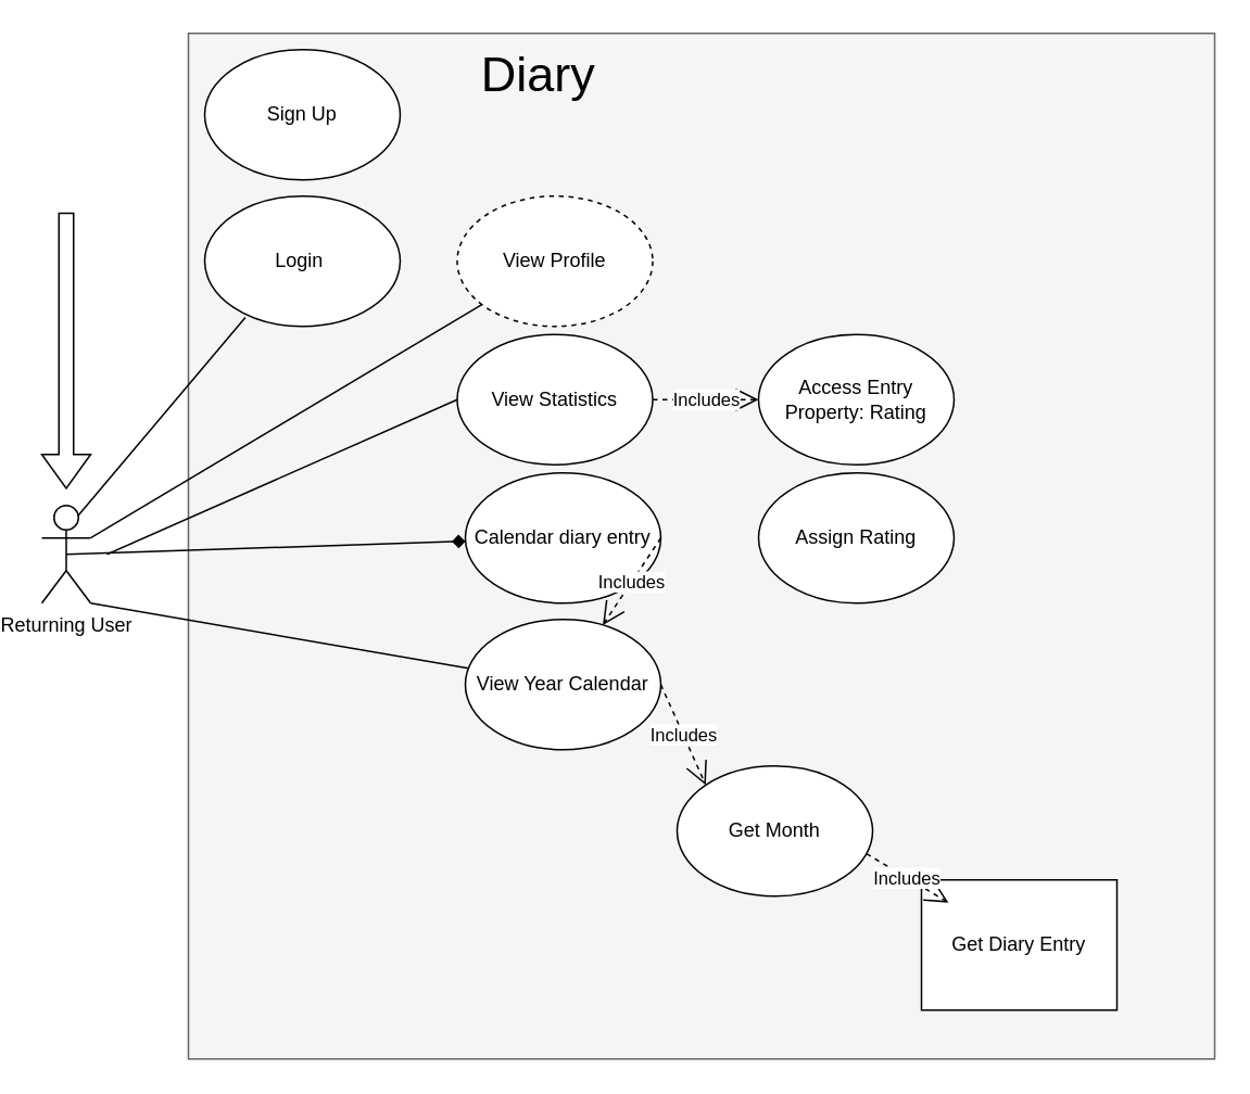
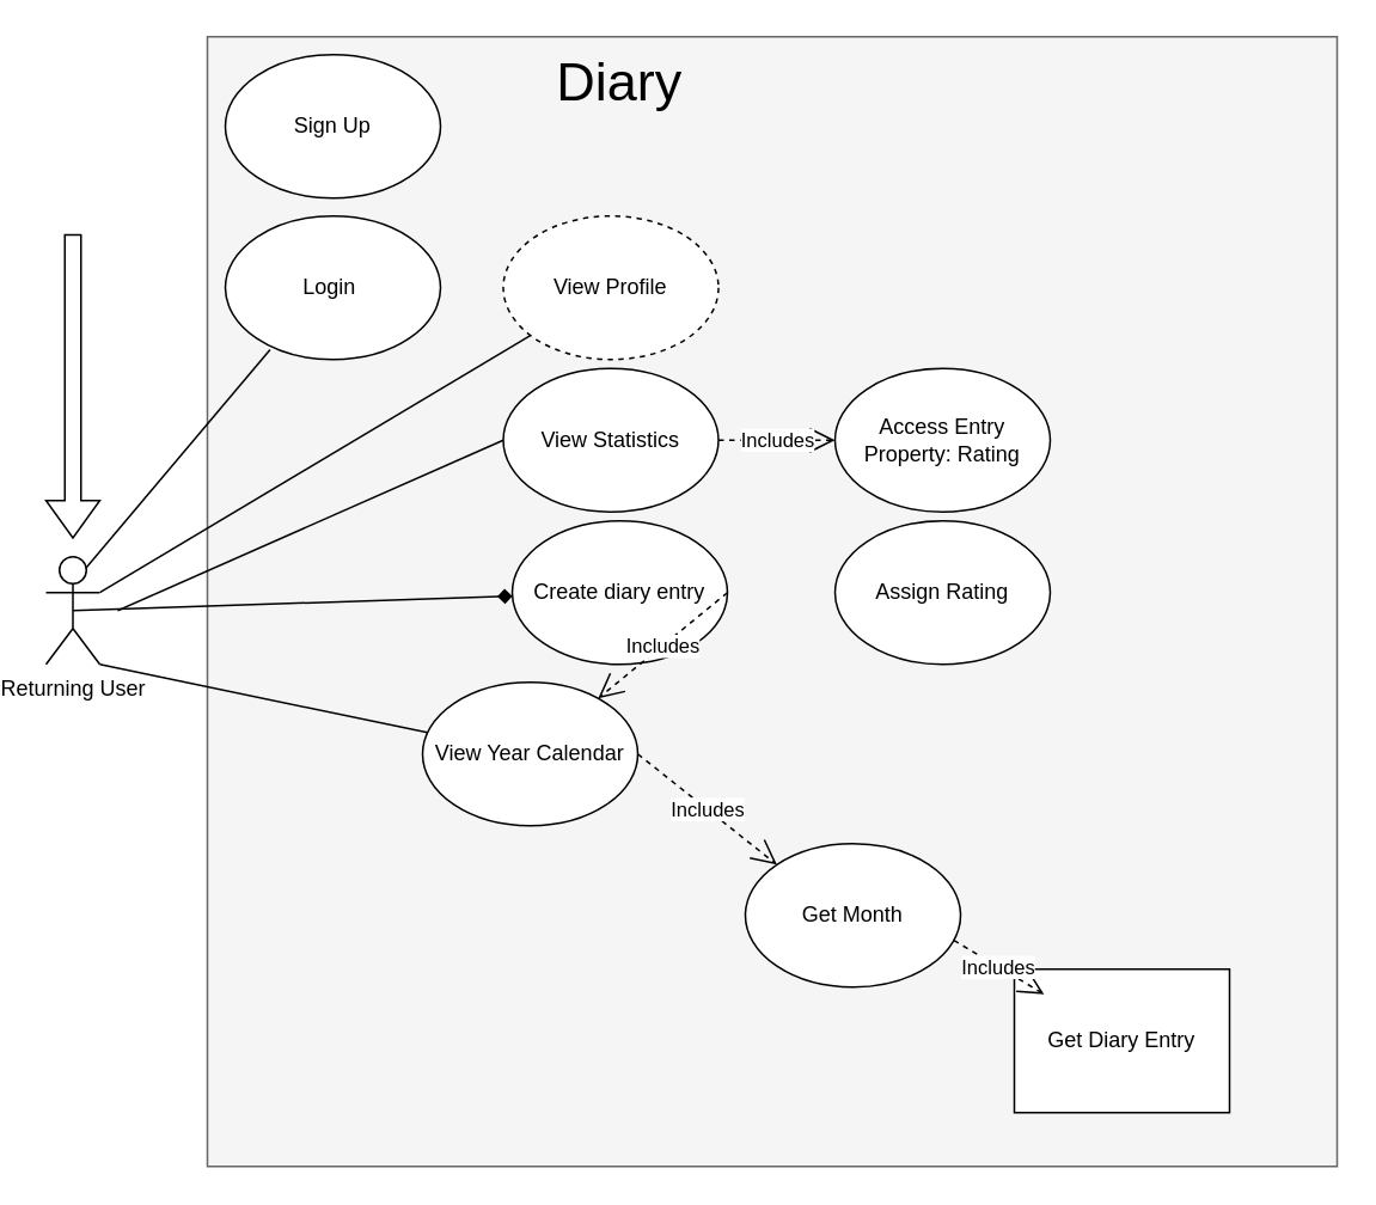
- <mxCell id="13" value="&lt;font style=&quot;font-size: 30px;&quot;&gt;Diary&lt;/font&gt;" style="text;html=1;strokeColor=none;fillColor=none;align=center;verticalAlign=middle;whiteSpace=wrap;rounded=0;" parent="1" vertex="1"><mxGeometry x="295" y="30" width="60" height="30" as="geometry" /></mxCell>
+ <mxCell id="13" value="&lt;font style=&quot;font-size: 30px;&quot;&gt;Diary&lt;/font&gt;" style="text;html=1;strokeColor=none;fillColor=none;align=center;verticalAlign=middle;whiteSpace=wrap;rounded=0;" parent="1" vertex="1"><mxGeometry x="310" y="30" width="60" height="30" as="geometry" /></mxCell>
- <mxCell id="5" value="Calendar diary entry" style="ellipse;whiteSpace=wrap;html=1;" parent="1" vertex="1"><mxGeometry x="280" y="290" width="120" height="80" as="geometry" /></mxCell>
+ <mxCell id="5" value="Create diary entry" style="ellipse;whiteSpace=wrap;html=1;" parent="1" vertex="1"><mxGeometry x="280" y="290" width="120" height="80" as="geometry" /></mxCell>
- <mxCell id="7" value="View Year Calendar" style="ellipse;whiteSpace=wrap;html=1;" parent="1" vertex="1"><mxGeometry x="280" y="380" width="120" height="80" as="geometry" /></mxCell>
+ <mxCell id="7" value="View Year Calendar" style="ellipse;whiteSpace=wrap;html=1;" parent="1" vertex="1"><mxGeometry x="230" y="380" width="120" height="80" as="geometry" /></mxCell>
